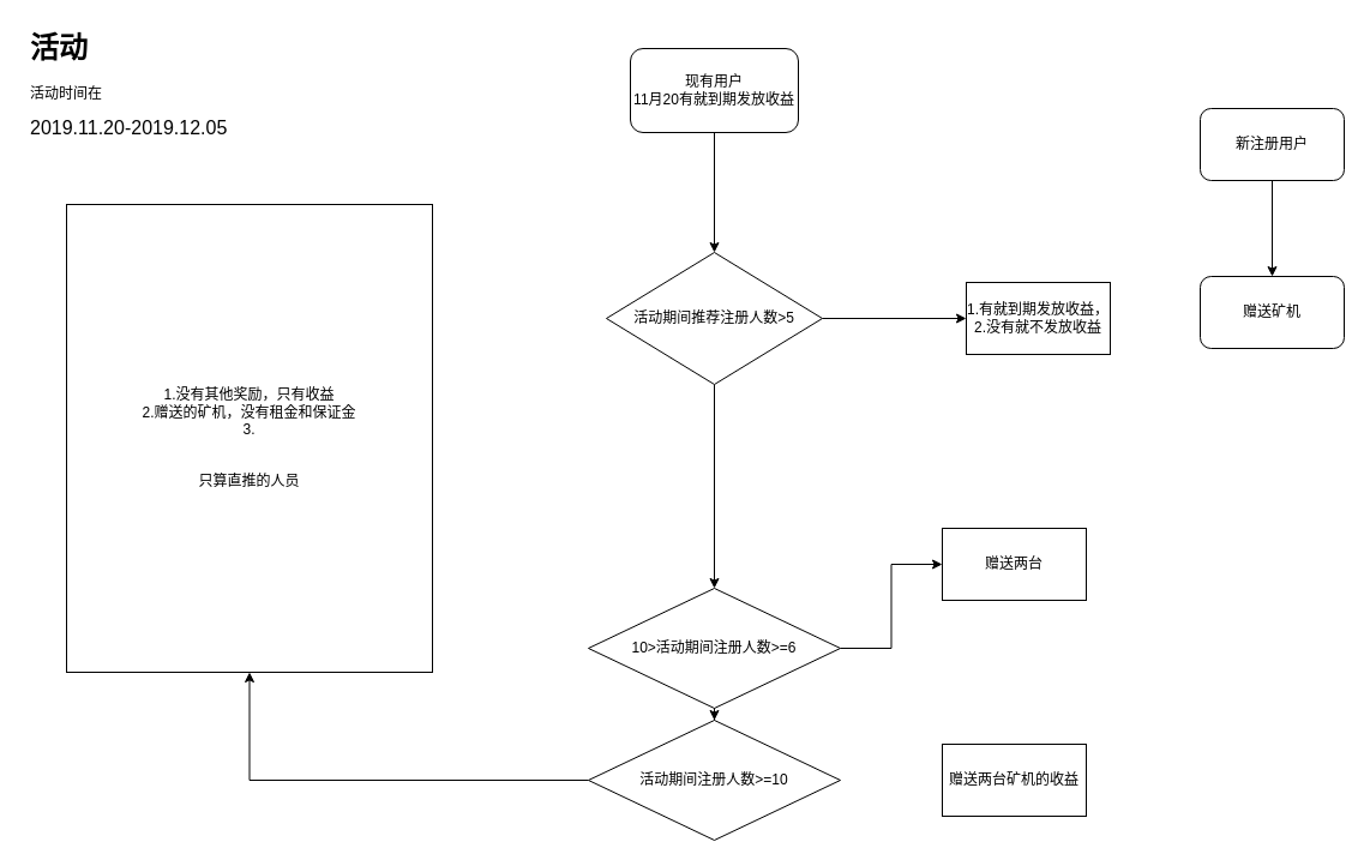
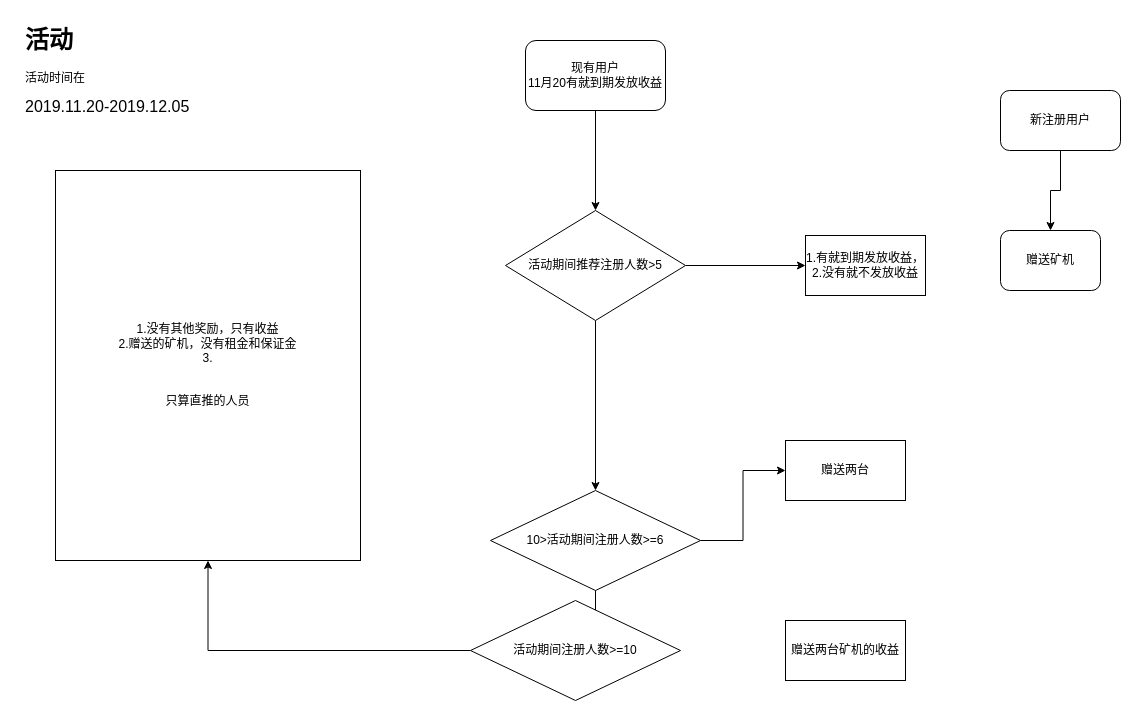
- <mxCell id="18" value="赠送矿机" style="rounded=1;whiteSpace=wrap;html=1;" vertex="1" parent="1"><mxGeometry x="1000" y="230" width="120" height="60" as="geometry" /></mxCell>
+ <mxCell id="18" value="赠送矿机" style="rounded=1;whiteSpace=wrap;html=1;" vertex="1" parent="1"><mxGeometry x="1000" y="230" width="100" height="60" as="geometry" /></mxCell>
- <mxCell id="12" value="活动期间注册人数&amp;gt;=10" style="rhombus;whiteSpace=wrap;html=1;" vertex="1" parent="1"><mxGeometry x="490" y="600" width="210" height="100" as="geometry" /></mxCell>
+ <mxCell id="12" value="活动期间注册人数&amp;gt;=10" style="rhombus;whiteSpace=wrap;html=1;" vertex="1" parent="1"><mxGeometry x="470" y="600" width="210" height="100" as="geometry" /></mxCell>
